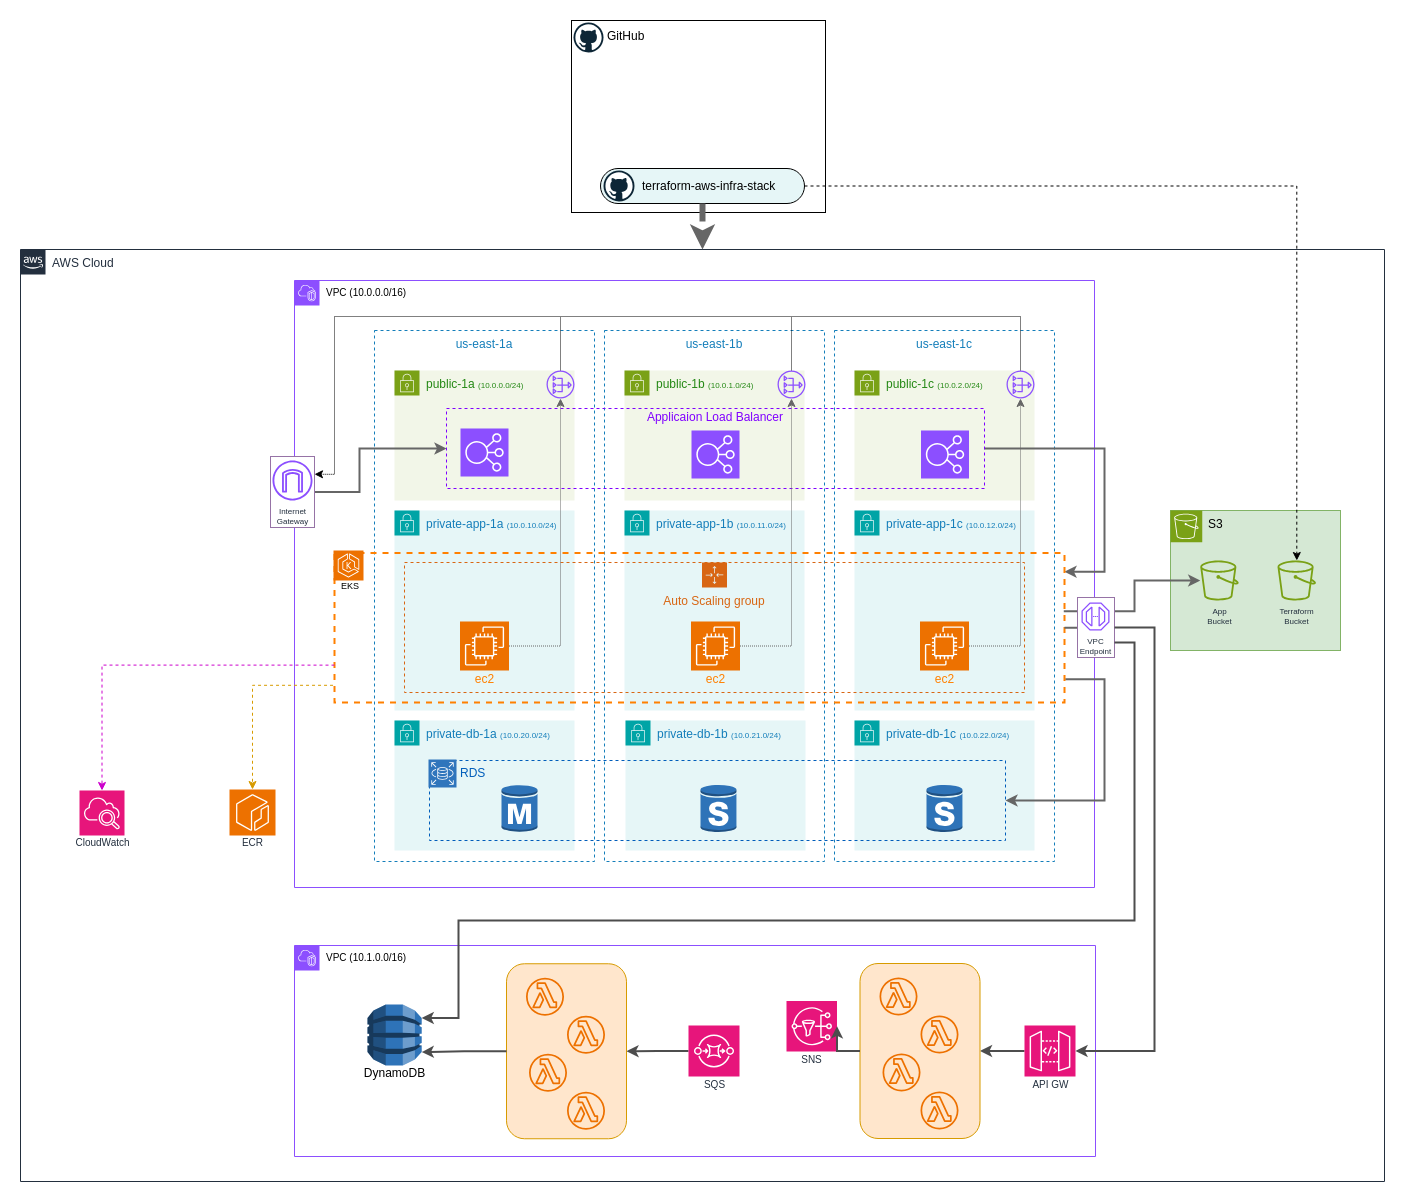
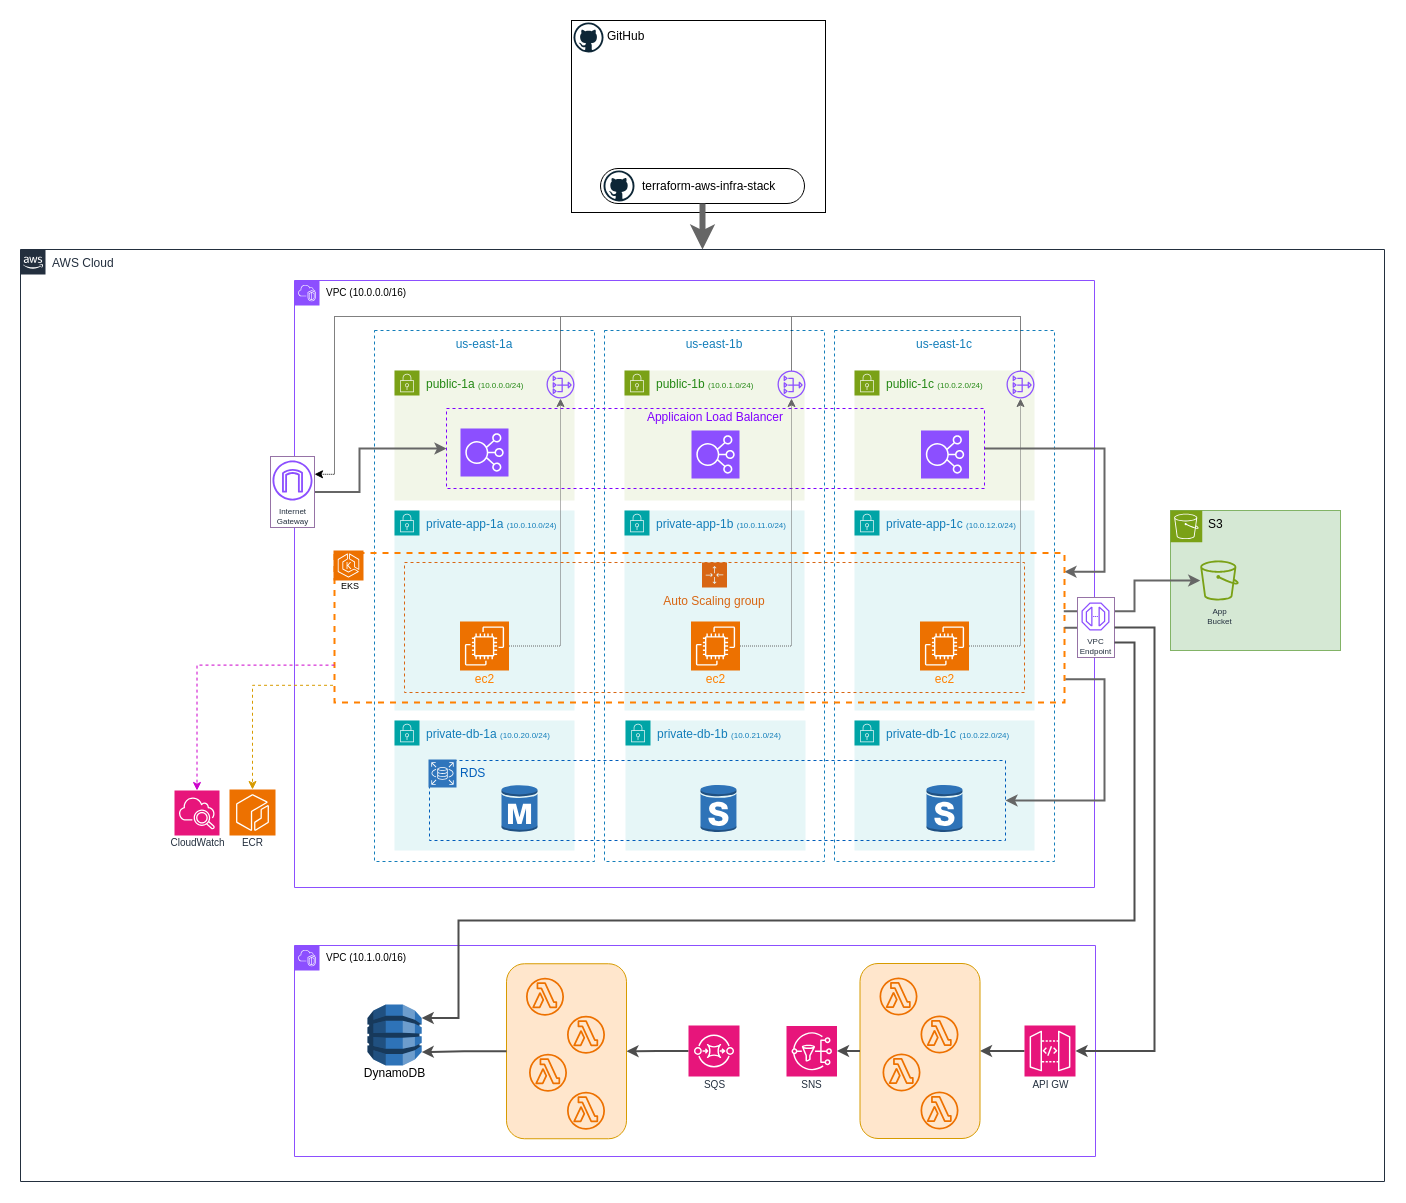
- <mxCell id="56" value="terraform-aws-infra-stack" style="rounded=1;whiteSpace=wrap;html=1;arcSize=50;align=left;spacingLeft=40;fillColor=#e6f6f7;" parent="55" vertex="1"><mxGeometry width="204" height="35" as="geometry" /></mxCell>
+ <mxCell id="56" value="terraform-aws-infra-stack" style="rounded=1;whiteSpace=wrap;html=1;arcSize=50;align=left;spacingLeft=40;" parent="55" vertex="1"><mxGeometry width="204" height="35" as="geometry" /></mxCell>
- <mxCell id="58" style="edgeStyle=orthogonalEdgeStyle;rounded=0;orthogonalLoop=1;jettySize=auto;html=1;exitX=1;exitY=0.5;exitDx=0;exitDy=0;dashed=1;" parent="1" source="56" target="40" edge="1"><mxGeometry relative="1" as="geometry" /></mxCell>
- <mxCell id="59" style="edgeStyle=orthogonalEdgeStyle;rounded=0;orthogonalLoop=1;jettySize=auto;html=1;exitX=0.5;exitY=1;exitDx=0;exitDy=0;entryX=0.5;entryY=0;entryDx=0;entryDy=0;strokeWidth=6;fillColor=#f5f5f5;strokeColor=#666666;dashed=1;" parent="1" source="56" target="2" edge="1"><mxGeometry relative="1" as="geometry" /></mxCell>
+ <mxCell id="59" style="edgeStyle=orthogonalEdgeStyle;rounded=0;orthogonalLoop=1;jettySize=auto;html=1;exitX=0.5;exitY=1;exitDx=0;exitDy=0;entryX=0.5;entryY=0;entryDx=0;entryDy=0;strokeWidth=6;fillColor=#f5f5f5;strokeColor=#666666;" parent="1" source="56" target="2" edge="1"><mxGeometry relative="1" as="geometry" /></mxCell>
- <mxCell id="40" value="&lt;div&gt;Terraform&lt;/div&gt;&lt;div&gt;Bucket&lt;br&gt;&lt;/div&gt;" style="sketch=0;outlineConnect=0;fontColor=#232F3E;gradientColor=none;fillColor=#7AA116;strokeColor=none;dashed=0;verticalLabelPosition=bottom;verticalAlign=top;align=center;html=1;fontSize=8;fontStyle=0;aspect=fixed;pointerEvents=1;shape=mxgraph.aws4.bucket;" parent="1" vertex="1"><mxGeometry x="1277" y="560" width="38.46" height="40" as="geometry" /></mxCell>
- <mxCell id="64" value="CloudWatch" style="sketch=0;points=[[0,0,0],[0.25,0,0],[0.5,0,0],[0.75,0,0],[1,0,0],[0,1,0],[0.25,1,0],[0.5,1,0],[0.75,1,0],[1,1,0],[0,0.25,0],[0,0.5,0],[0,0.75,0],[1,0.25,0],[1,0.5,0],[1,0.75,0]];points=[[0,0,0],[0.25,0,0],[0.5,0,0],[0.75,0,0],[1,0,0],[0,1,0],[0.25,1,0],[0.5,1,0],[0.75,1,0],[1,1,0],[0,0.25,0],[0,0.5,0],[0,0.75,0],[1,0.25,0],[1,0.5,0],[1,0.75,0]];outlineConnect=0;fontColor=#232F3E;fillColor=#E7157B;strokeColor=#ffffff;dashed=0;verticalLabelPosition=bottom;verticalAlign=top;align=center;html=1;fontSize=10;fontStyle=0;aspect=fixed;shape=mxgraph.aws4.resourceIcon;resIcon=mxgraph.aws4.cloudwatch_2;spacingTop=-5;" vertex="1" parent="1"><mxGeometry x="79" y="790" width="45" height="45" as="geometry" /></mxCell>
+ <mxCell id="64" value="CloudWatch" style="sketch=0;points=[[0,0,0],[0.25,0,0],[0.5,0,0],[0.75,0,0],[1,0,0],[0,1,0],[0.25,1,0],[0.5,1,0],[0.75,1,0],[1,1,0],[0,0.25,0],[0,0.5,0],[0,0.75,0],[1,0.25,0],[1,0.5,0],[1,0.75,0]];points=[[0,0,0],[0.25,0,0],[0.5,0,0],[0.75,0,0],[1,0,0],[0,1,0],[0.25,1,0],[0.5,1,0],[0.75,1,0],[1,1,0],[0,0.25,0],[0,0.5,0],[0,0.75,0],[1,0.25,0],[1,0.5,0],[1,0.75,0]];outlineConnect=0;fontColor=#232F3E;fillColor=#E7157B;strokeColor=#ffffff;dashed=0;verticalLabelPosition=bottom;verticalAlign=top;align=center;html=1;fontSize=10;fontStyle=0;aspect=fixed;shape=mxgraph.aws4.resourceIcon;resIcon=mxgraph.aws4.cloudwatch_2;spacingTop=-5;" vertex="1" parent="1"><mxGeometry x="174" y="790" width="45" height="45" as="geometry" /></mxCell>
- <mxCell id="75" value="SNS" style="sketch=0;points=[[0,0,0],[0.25,0,0],[0.5,0,0],[0.75,0,0],[1,0,0],[0,1,0],[0.25,1,0],[0.5,1,0],[0.75,1,0],[1,1,0],[0,0.25,0],[0,0.5,0],[0,0.75,0],[1,0.25,0],[1,0.5,0],[1,0.75,0]];outlineConnect=0;fontColor=#232F3E;fillColor=#E7157B;strokeColor=#ffffff;dashed=0;verticalLabelPosition=bottom;verticalAlign=top;align=center;html=1;fontSize=10;fontStyle=0;aspect=fixed;shape=mxgraph.aws4.resourceIcon;resIcon=mxgraph.aws4.sns;spacingTop=-4;" vertex="1" parent="66"><mxGeometry x="492" y="55.5" width="50.5" height="50.5" as="geometry" /></mxCell>
+ <mxCell id="75" value="SNS" style="sketch=0;points=[[0,0,0],[0.25,0,0],[0.5,0,0],[0.75,0,0],[1,0,0],[0,1,0],[0.25,1,0],[0.5,1,0],[0.75,1,0],[1,1,0],[0,0.25,0],[0,0.5,0],[0,0.75,0],[1,0.25,0],[1,0.5,0],[1,0.75,0]];outlineConnect=0;fontColor=#232F3E;fillColor=#E7157B;strokeColor=#ffffff;dashed=0;verticalLabelPosition=bottom;verticalAlign=top;align=center;html=1;fontSize=10;fontStyle=0;aspect=fixed;shape=mxgraph.aws4.resourceIcon;resIcon=mxgraph.aws4.sns;spacingTop=-4;" vertex="1" parent="66"><mxGeometry x="492" y="80.5" width="50.5" height="50.5" as="geometry" /></mxCell>
